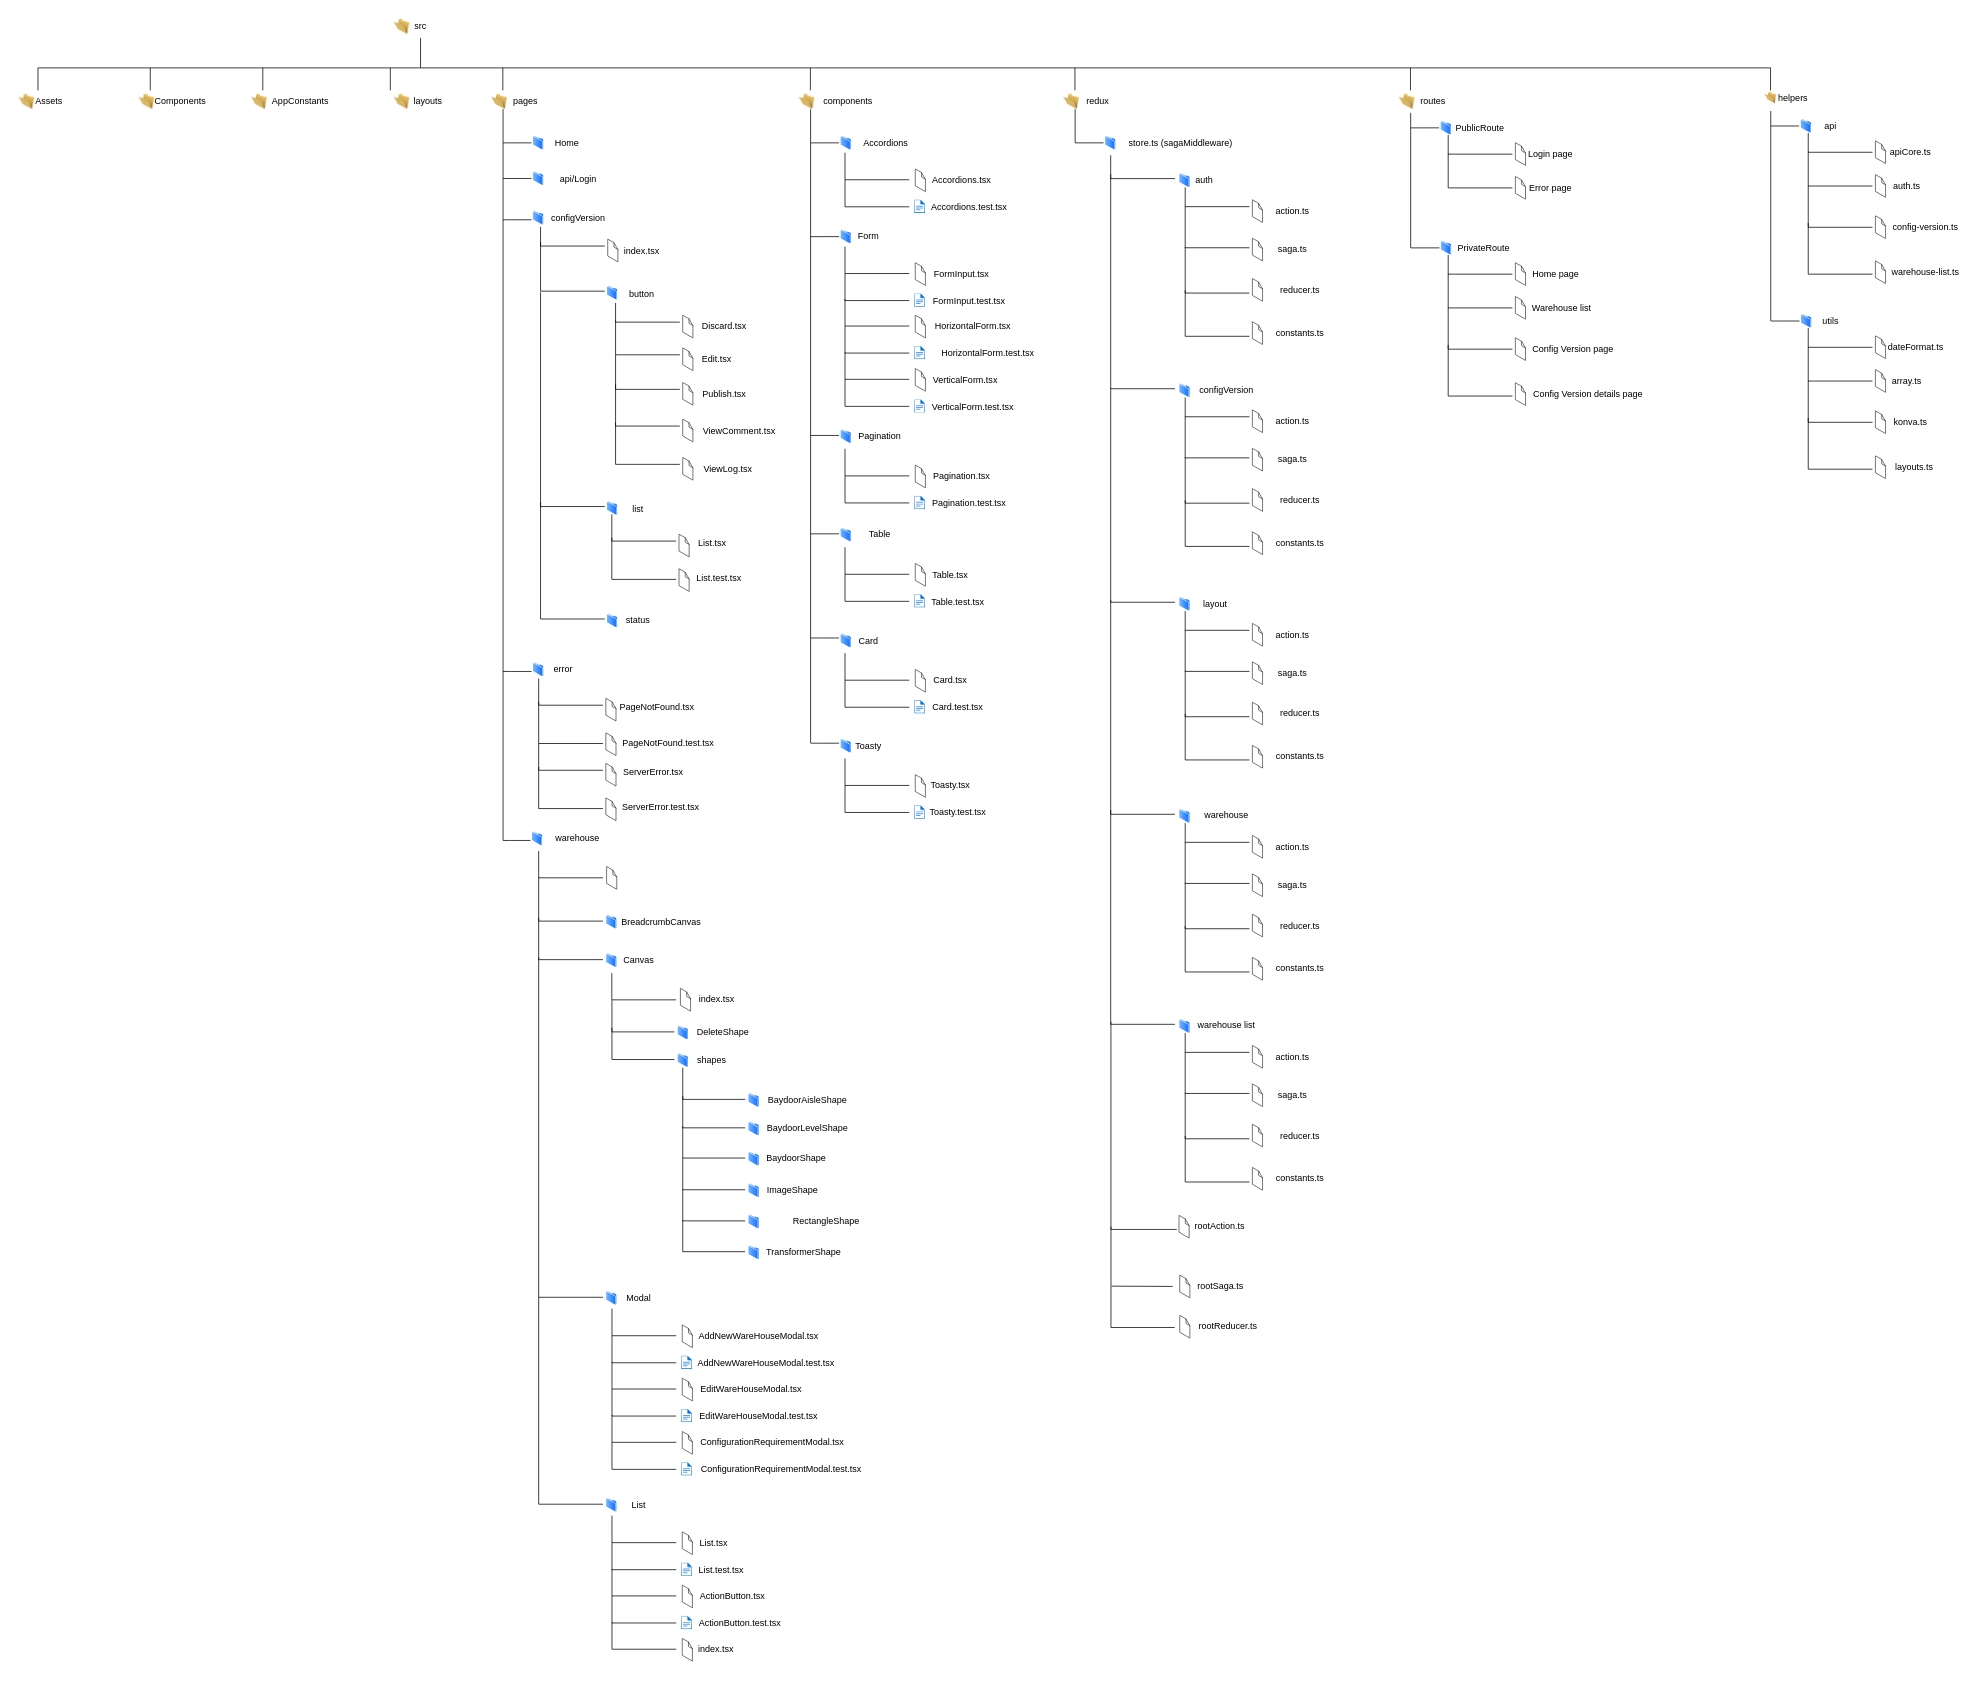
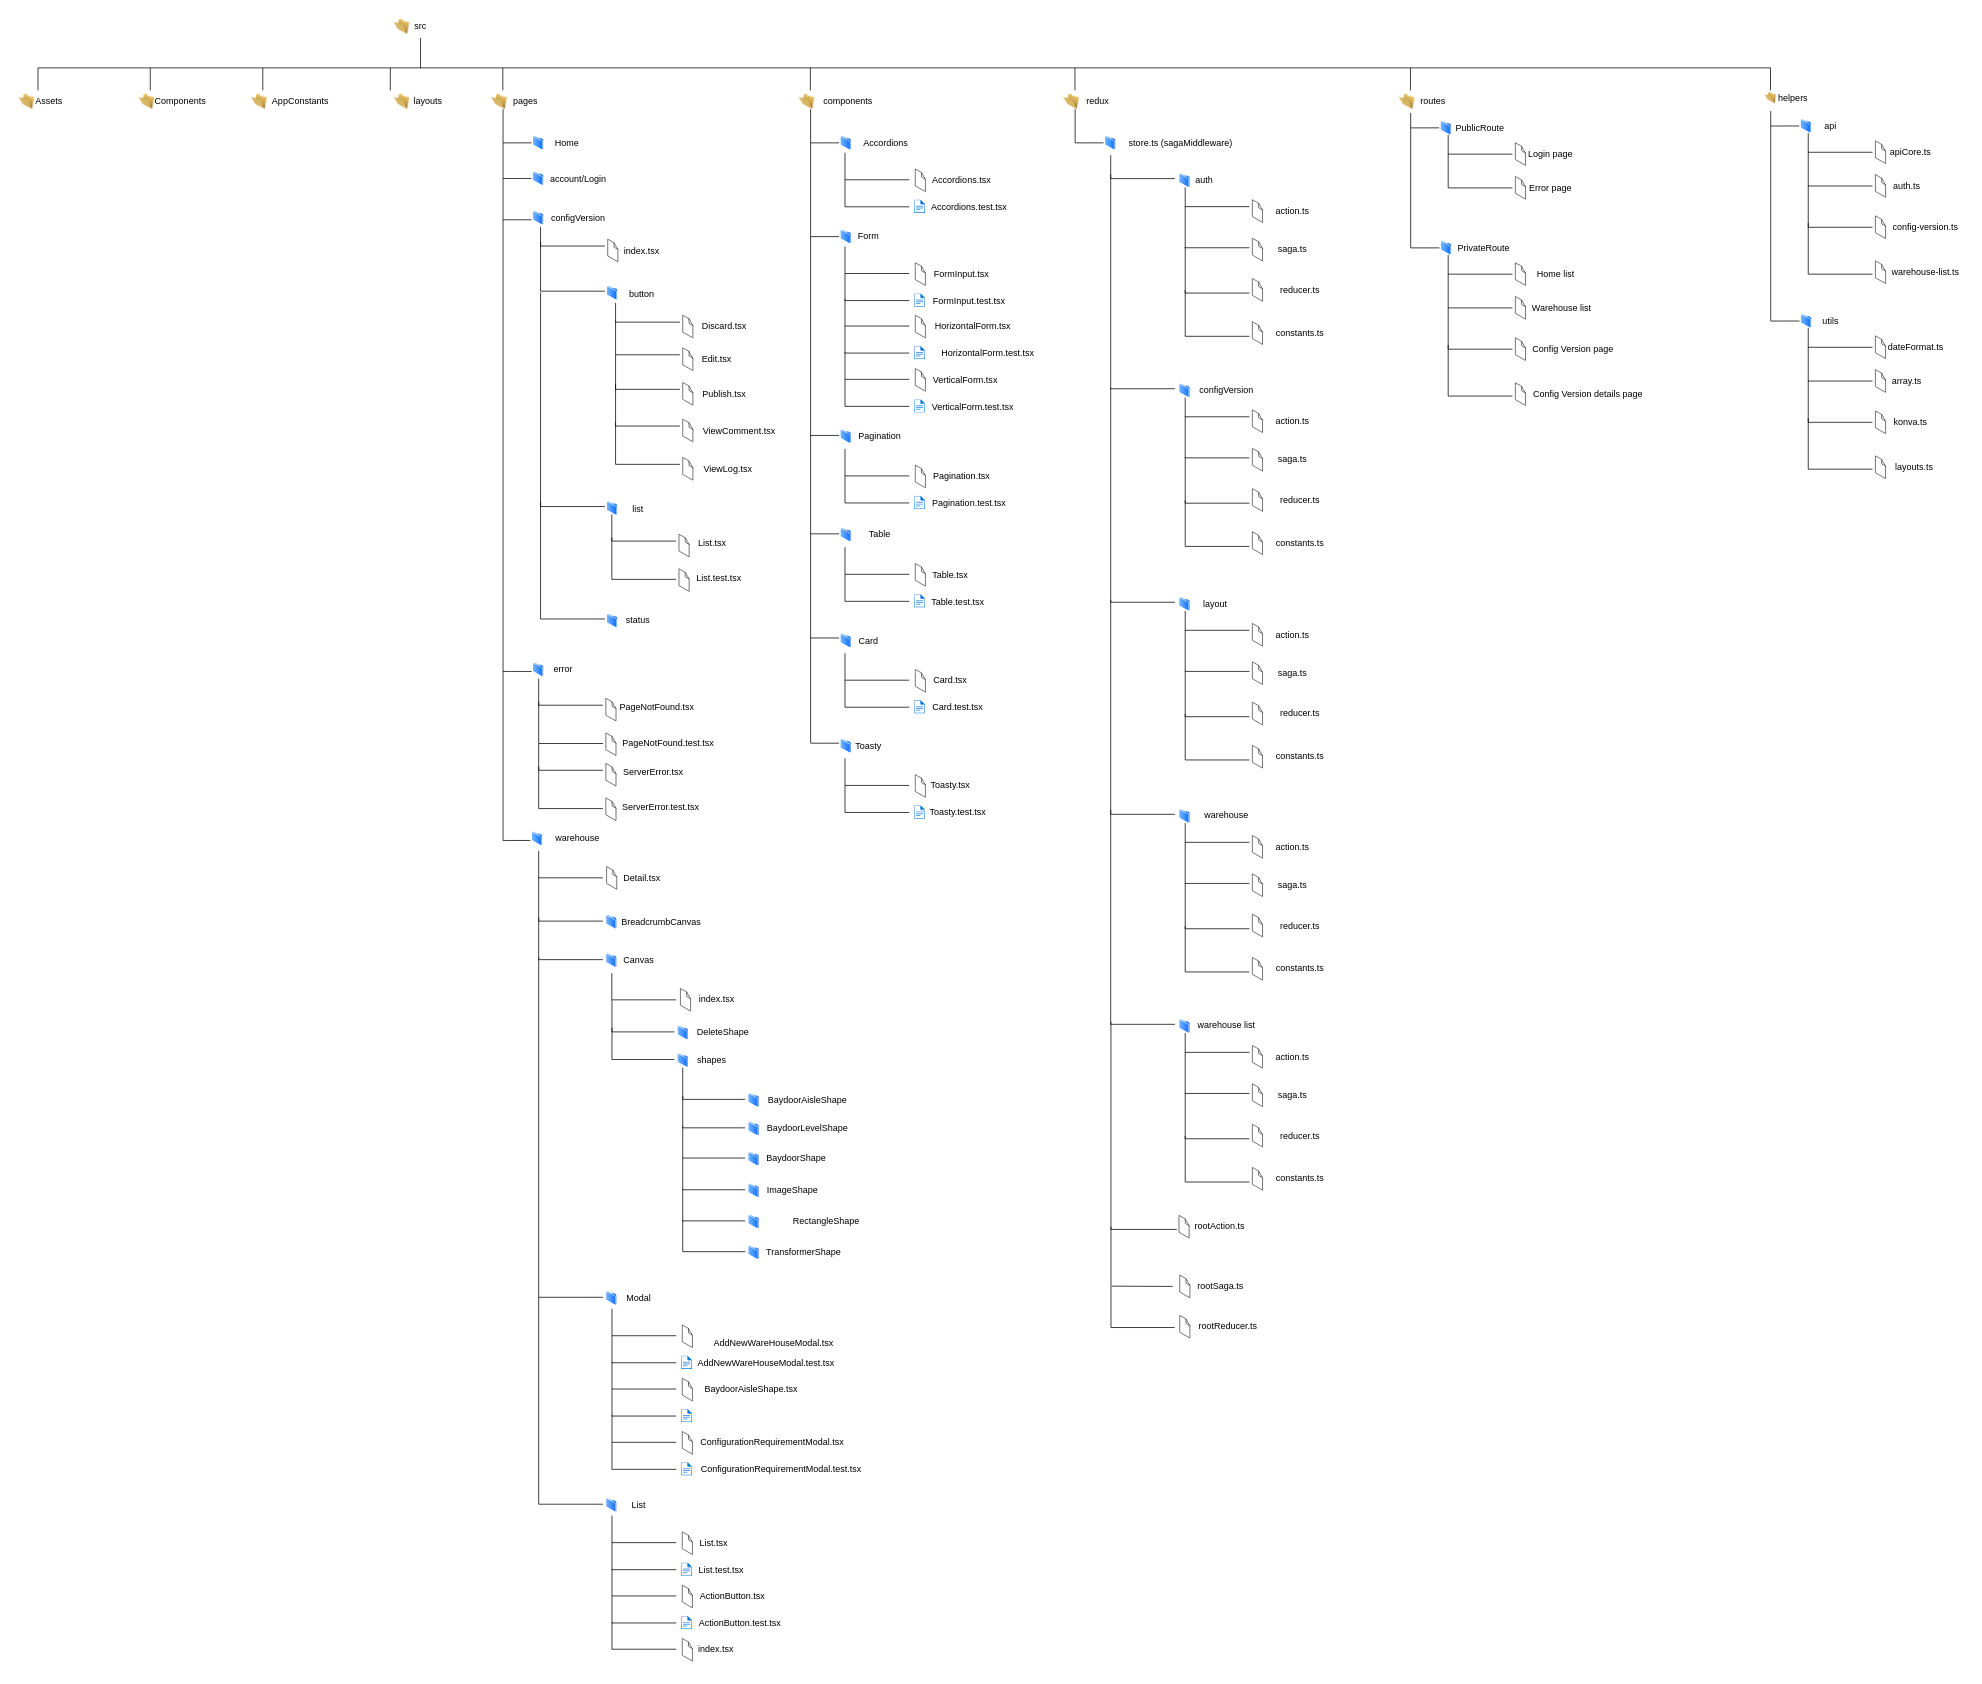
- <mxCell id="251" value="api/Login" style="text;html=1;strokeColor=none;fillColor=none;align=center;verticalAlign=middle;whiteSpace=wrap;rounded=0;" vertex="1" parent="1"><mxGeometry x="731.07" y="227.5" width="78.93" height="20" as="geometry" /></mxCell>
+ <mxCell id="251" value="account/Login" style="text;html=1;strokeColor=none;fillColor=none;align=center;verticalAlign=middle;whiteSpace=wrap;rounded=0;" vertex="1" parent="1"><mxGeometry x="731.07" y="227.5" width="78.93" height="20" as="geometry" /></mxCell>
- <mxCell id="79" value="Home page" style="text;html=1;strokeColor=none;fillColor=none;align=center;verticalAlign=middle;whiteSpace=wrap;rounded=0;" vertex="1" parent="1"><mxGeometry x="2040" y="355" width="66.91" height="20" as="geometry" /></mxCell>
+ <mxCell id="79" value="Home list" style="text;html=1;strokeColor=none;fillColor=none;align=center;verticalAlign=middle;whiteSpace=wrap;rounded=0;" vertex="1" parent="1"><mxGeometry x="2040" y="355" width="66.91" height="20" as="geometry" /></mxCell>
+ <mxCell id="308" value="Detail.tsx" style="text;html=1;strokeColor=none;fillColor=none;align=center;verticalAlign=middle;whiteSpace=wrap;rounded=0;" vertex="1" parent="1"><mxGeometry x="830.59" y="1160" width="49.41" height="20" as="geometry" /></mxCell>
- <mxCell id="351" value="AddNewWareHouseModal.tsx" style="text;html=1;strokeColor=none;fillColor=none;align=center;verticalAlign=middle;whiteSpace=wrap;rounded=0;" vertex="1" parent="1"><mxGeometry x="922.44" y="1771.05" width="177.56" height="20" as="geometry" /></mxCell>
+ <mxCell id="351" value="AddNewWareHouseModal.tsx" style="text;html=1;strokeColor=none;fillColor=none;align=center;verticalAlign=middle;whiteSpace=wrap;rounded=0;" vertex="1" parent="1"><mxGeometry x="942.44" y="1781.05" width="177.56" height="20" as="geometry" /></mxCell>
- <mxCell id="357" value="EditWareHouseModal.tsx" style="text;html=1;strokeColor=none;fillColor=none;align=center;verticalAlign=middle;whiteSpace=wrap;rounded=0;" vertex="1" parent="1"><mxGeometry x="922.44" y="1842.1" width="157.56" height="20" as="geometry" /></mxCell>
+ <mxCell id="357" value="BaydoorAisleShape.tsx" style="text;html=1;strokeColor=none;fillColor=none;align=center;verticalAlign=middle;whiteSpace=wrap;rounded=0;" vertex="1" parent="1"><mxGeometry x="922.44" y="1842.1" width="157.56" height="20" as="geometry" /></mxCell>
- <mxCell id="359" value="EditWareHouseModal.test.tsx" style="text;html=1;strokeColor=none;fillColor=none;align=center;verticalAlign=middle;whiteSpace=wrap;rounded=0;" vertex="1" parent="1"><mxGeometry x="922.44" y="1878.15" width="177.56" height="20" as="geometry" /></mxCell>
